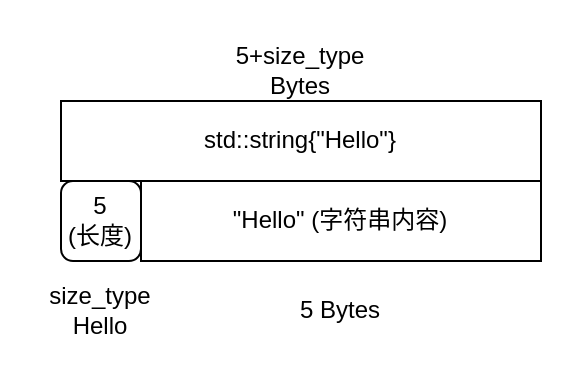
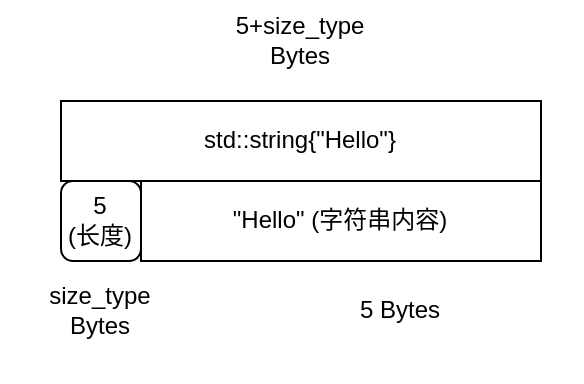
- <mxCell id="2" value="5+size_type Bytes" style="text;html=1;strokeColor=none;fillColor=none;align=center;verticalAlign=middle;whiteSpace=wrap;rounded=0;" vertex="1" parent="1"><mxGeometry x="120" y="20" width="60" height="30" as="geometry" /></mxCell>
+ <mxCell id="2" value="5+size_type Bytes" style="text;html=1;strokeColor=none;fillColor=none;align=center;verticalAlign=middle;whiteSpace=wrap;rounded=0;" vertex="1" parent="1"><mxGeometry x="120" y="5" width="60" height="30" as="geometry" /></mxCell>
- <mxCell id="6" value="size_type Hello" style="text;html=1;strokeColor=none;fillColor=none;align=center;verticalAlign=middle;whiteSpace=wrap;rounded=0;" vertex="1" parent="1"><mxGeometry x="20" y="140" width="60" height="30" as="geometry" /></mxCell>
+ <mxCell id="6" value="size_type Bytes" style="text;html=1;strokeColor=none;fillColor=none;align=center;verticalAlign=middle;whiteSpace=wrap;rounded=0;" vertex="1" parent="1"><mxGeometry x="20" y="140" width="60" height="30" as="geometry" /></mxCell>
- <mxCell id="5" value="5 Bytes" style="text;html=1;strokeColor=none;fillColor=none;align=center;verticalAlign=middle;whiteSpace=wrap;rounded=0;" vertex="1" parent="1"><mxGeometry x="140" y="140" width="60" height="30" as="geometry" /></mxCell>
+ <mxCell id="5" value="5 Bytes" style="text;html=1;strokeColor=none;fillColor=none;align=center;verticalAlign=middle;whiteSpace=wrap;rounded=0;" vertex="1" parent="1"><mxGeometry x="170" y="140" width="60" height="30" as="geometry" /></mxCell>
